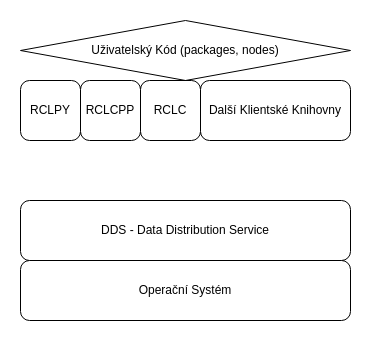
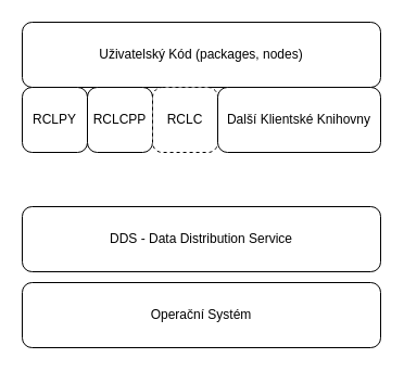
- <mxCell id="2" value="Uživatelský Kód (packages, nodes)" style="rhombus;whiteSpace=wrap;html=1;" vertex="1" parent="1"><mxGeometry x="20" width="330" height="60" as="geometry" y="20" /></mxCell>
+ <mxCell id="2" value="Uživatelský Kód (packages, nodes)" style="rounded=1;whiteSpace=wrap;html=1;" vertex="1" parent="1"><mxGeometry x="20" width="330" height="60" as="geometry" y="20" /></mxCell>
- <mxCell id="6" value="RCLC" style="rounded=1;whiteSpace=wrap;html=1;" vertex="1" parent="1"><mxGeometry x="140" y="80" width="60" height="60" as="geometry" /></mxCell>
+ <mxCell id="6" value="RCLC" style="rounded=1;whiteSpace=wrap;html=1;dashed=1;" vertex="1" parent="1"><mxGeometry x="140" y="80" width="60" height="60" as="geometry" /></mxCell>
- <mxCell id="3" value="DDS - Data Distribution Service" style="rounded=1;whiteSpace=wrap;html=1;" vertex="1" parent="1"><mxGeometry x="20" y="200" width="330" height="60" as="geometry" /></mxCell>
+ <mxCell id="3" value="DDS - Data Distribution Service" style="rounded=1;whiteSpace=wrap;html=1;" vertex="1" parent="1"><mxGeometry x="20" y="190" width="330" height="60" as="geometry" /></mxCell>
